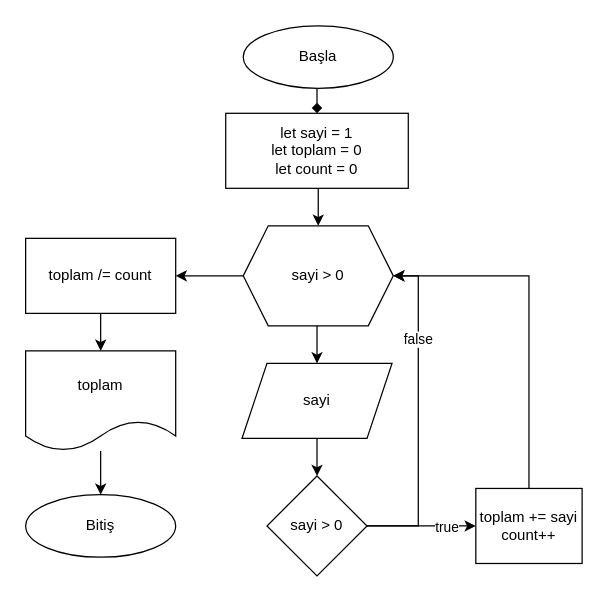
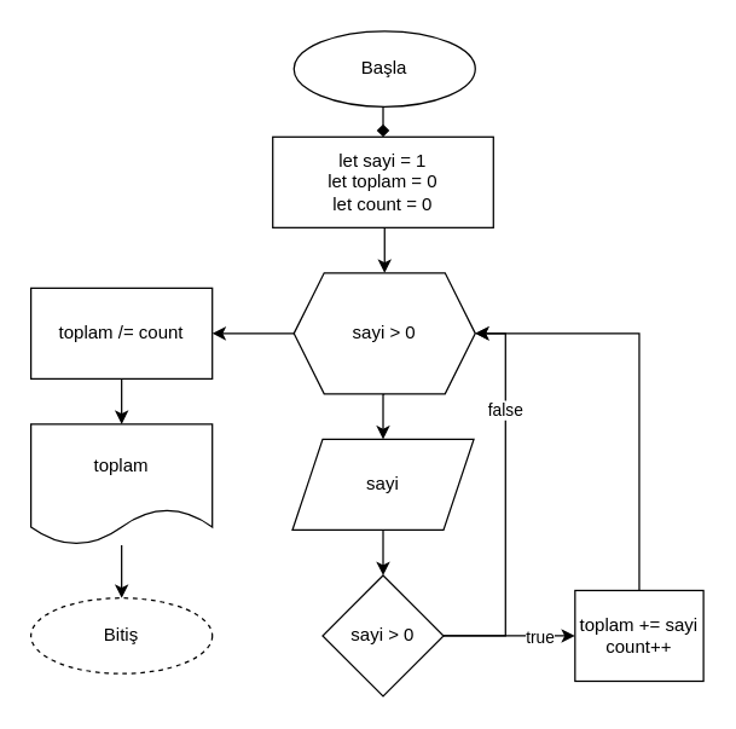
- <mxCell id="22" value="Bitiş" style="ellipse;whiteSpace=wrap;html=1;" vertex="1" parent="1"><mxGeometry x="20" y="395" width="120" height="50" as="geometry" /></mxCell>
+ <mxCell id="22" value="Bitiş" style="ellipse;whiteSpace=wrap;html=1;dashed=1;" vertex="1" parent="1"><mxGeometry x="20" y="395" width="120" height="50" as="geometry" /></mxCell>
